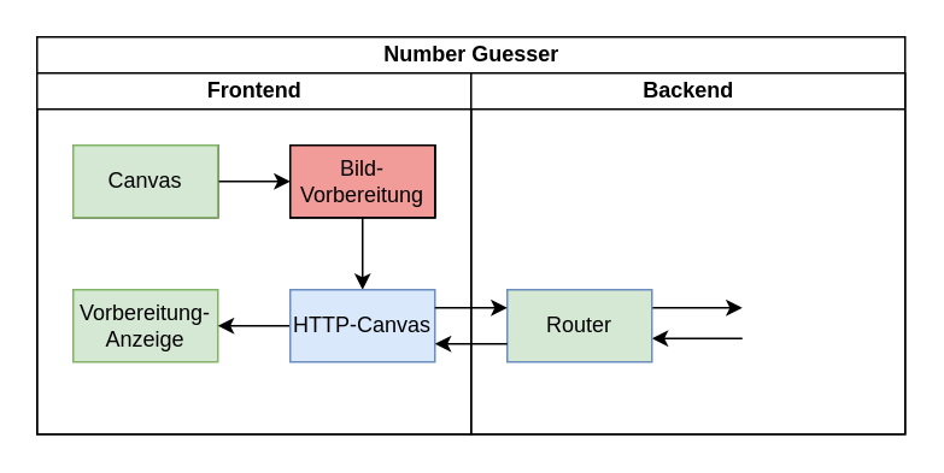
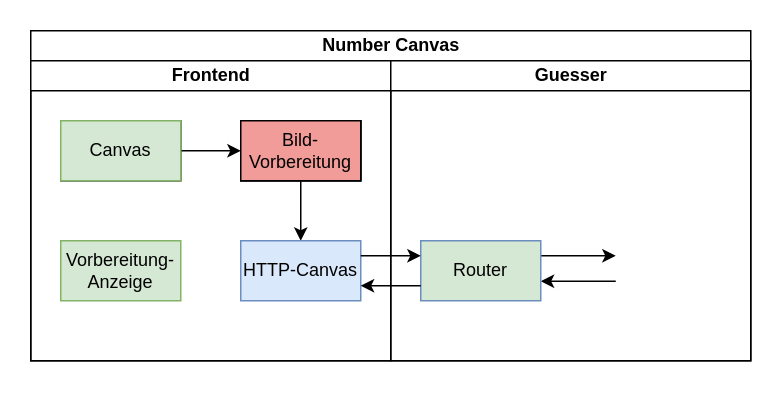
- <mxCell id="9" value="Number Guesser" style="swimlane;html=1;childLayout=stackLayout;resizeParent=1;resizeParentMax=0;startSize=20;" vertex="1" parent="1"><mxGeometry x="20" y="20" width="480" height="220" as="geometry" /></mxCell>
+ <mxCell id="9" value="Number Canvas" style="swimlane;html=1;childLayout=stackLayout;resizeParent=1;resizeParentMax=0;startSize=20;" vertex="1" parent="1"><mxGeometry x="20" y="20" width="480" height="220" as="geometry" /></mxCell>
- <mxCell id="15" value="Backend" style="swimlane;html=1;startSize=20;" vertex="1" parent="9"><mxGeometry x="240" y="20" width="240" height="200" as="geometry" /></mxCell>
+ <mxCell id="15" value="Guesser" style="swimlane;html=1;startSize=20;" vertex="1" parent="9"><mxGeometry x="240" y="20" width="240" height="200" as="geometry" /></mxCell>
- <mxCell id="12" style="edgeStyle=orthogonalEdgeStyle;rounded=0;orthogonalLoop=1;jettySize=auto;html=1;exitX=0;exitY=0.5;exitDx=0;exitDy=0;entryX=1;entryY=0.5;entryDx=0;entryDy=0;startArrow=none;startFill=0;endArrow=classic;endFill=1;" edge="1" parent="10" source="13" target="11"><mxGeometry relative="1" as="geometry" /></mxCell>
